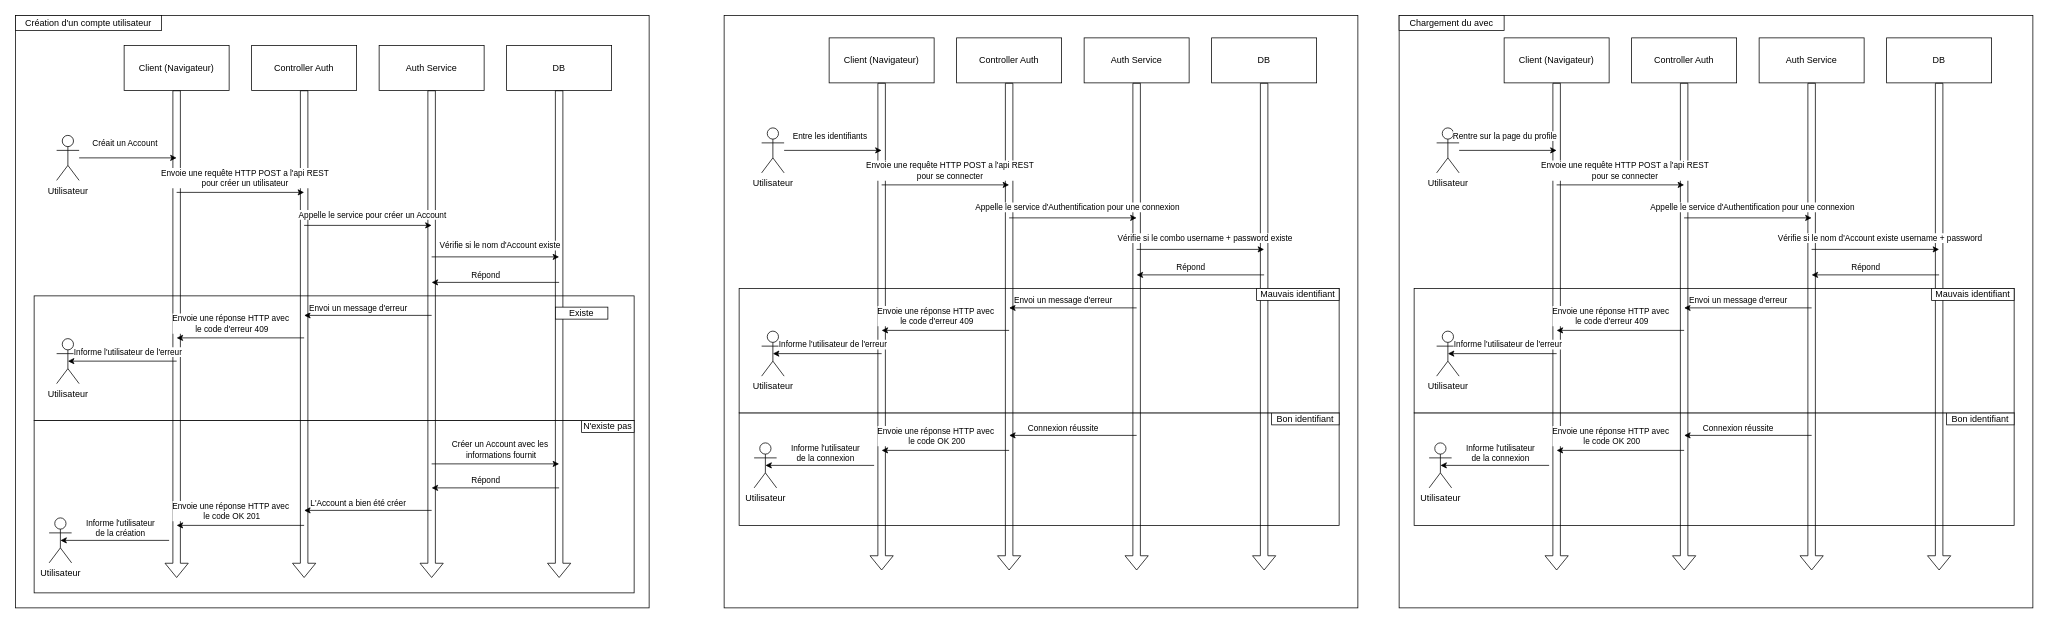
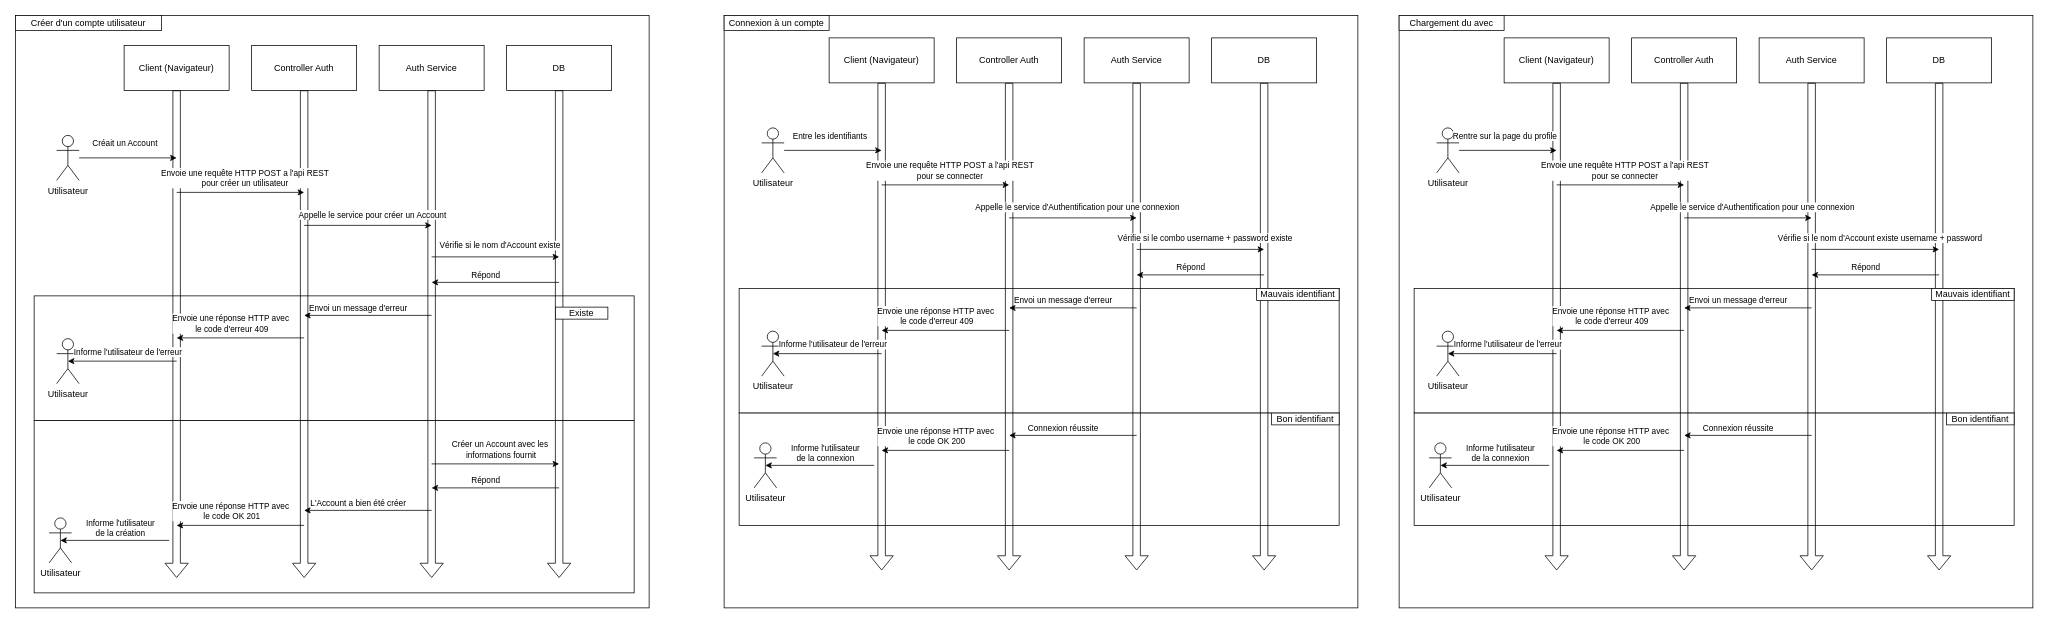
- <mxCell id="83" value="Création d'un compte utilisateur" style="rounded=0;whiteSpace=wrap;html=1;" vertex="1" parent="1"><mxGeometry x="20" y="20" width="195" height="20" as="geometry" /></mxCell>
+ <mxCell id="83" value="Créer d'un compte utilisateur" style="rounded=0;whiteSpace=wrap;html=1;" vertex="1" parent="1"><mxGeometry x="20" y="20" width="195" height="20" as="geometry" /></mxCell>
+ <mxCell id="3" value="Connexion à un compte" style="rounded=0;whiteSpace=wrap;html=1;" vertex="1" parent="1"><mxGeometry x="965" y="20" width="140" height="20" as="geometry" /></mxCell>
- <mxCell id="6" value="N'existe pas" style="rounded=0;whiteSpace=wrap;html=1;" vertex="1" parent="1"><mxGeometry x="775" y="560" width="70" height="16" as="geometry" /></mxCell>
